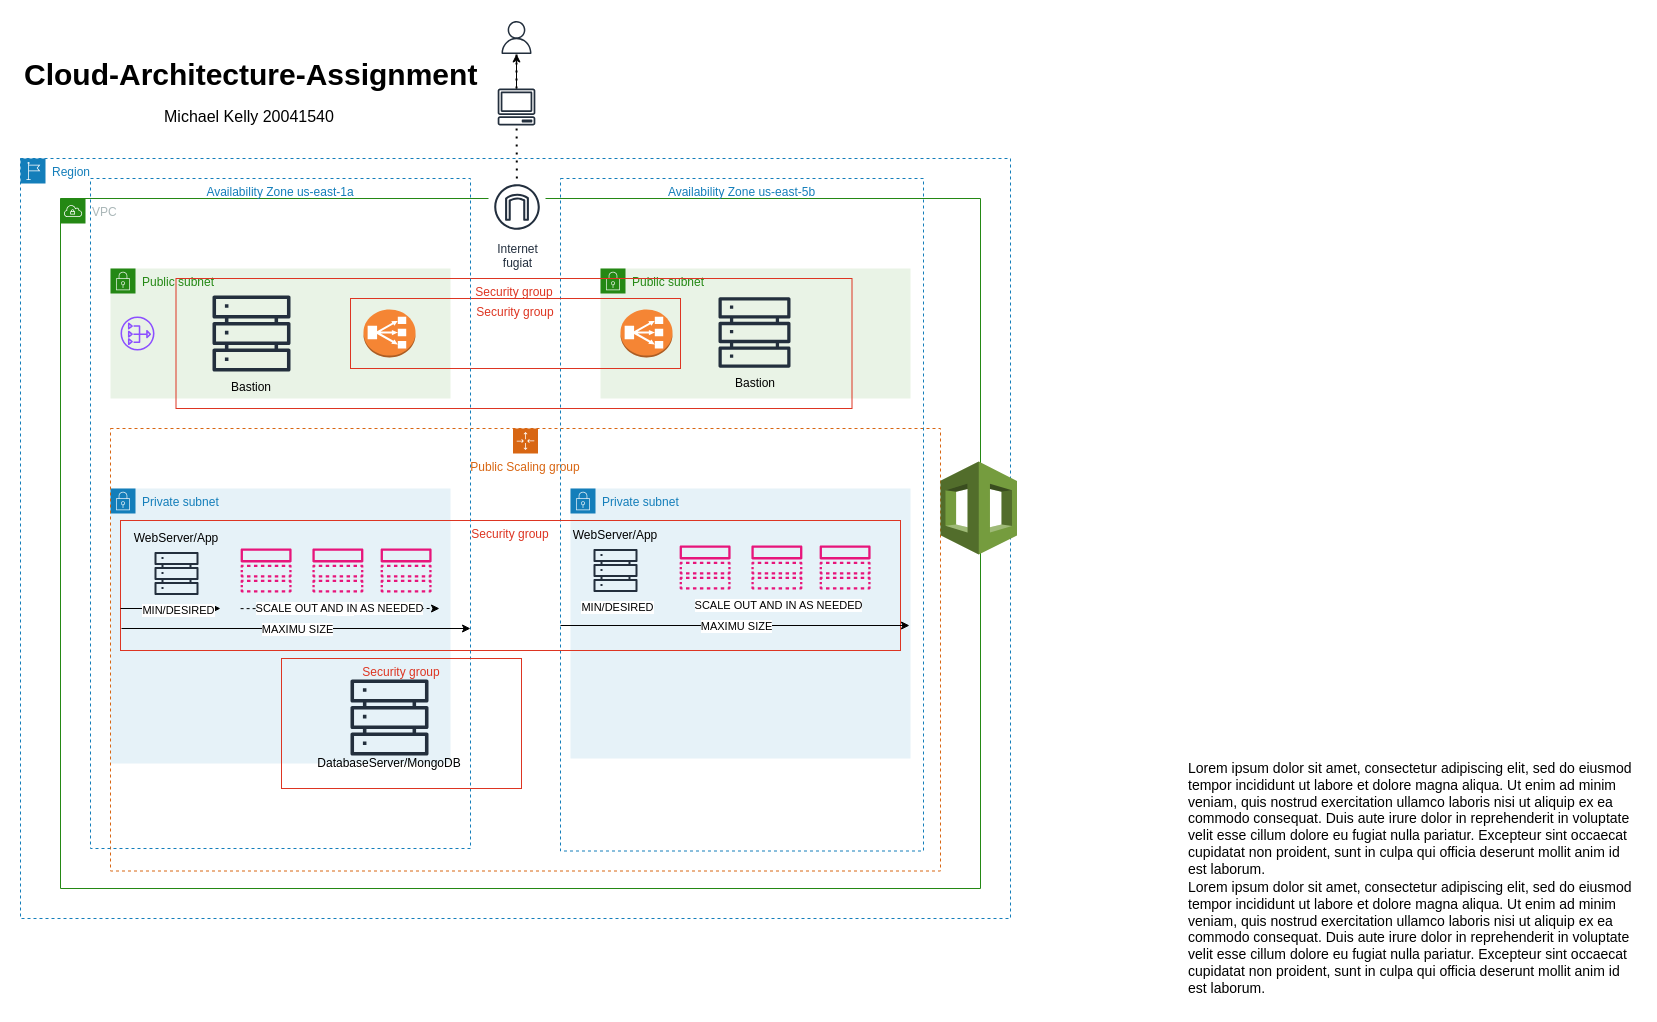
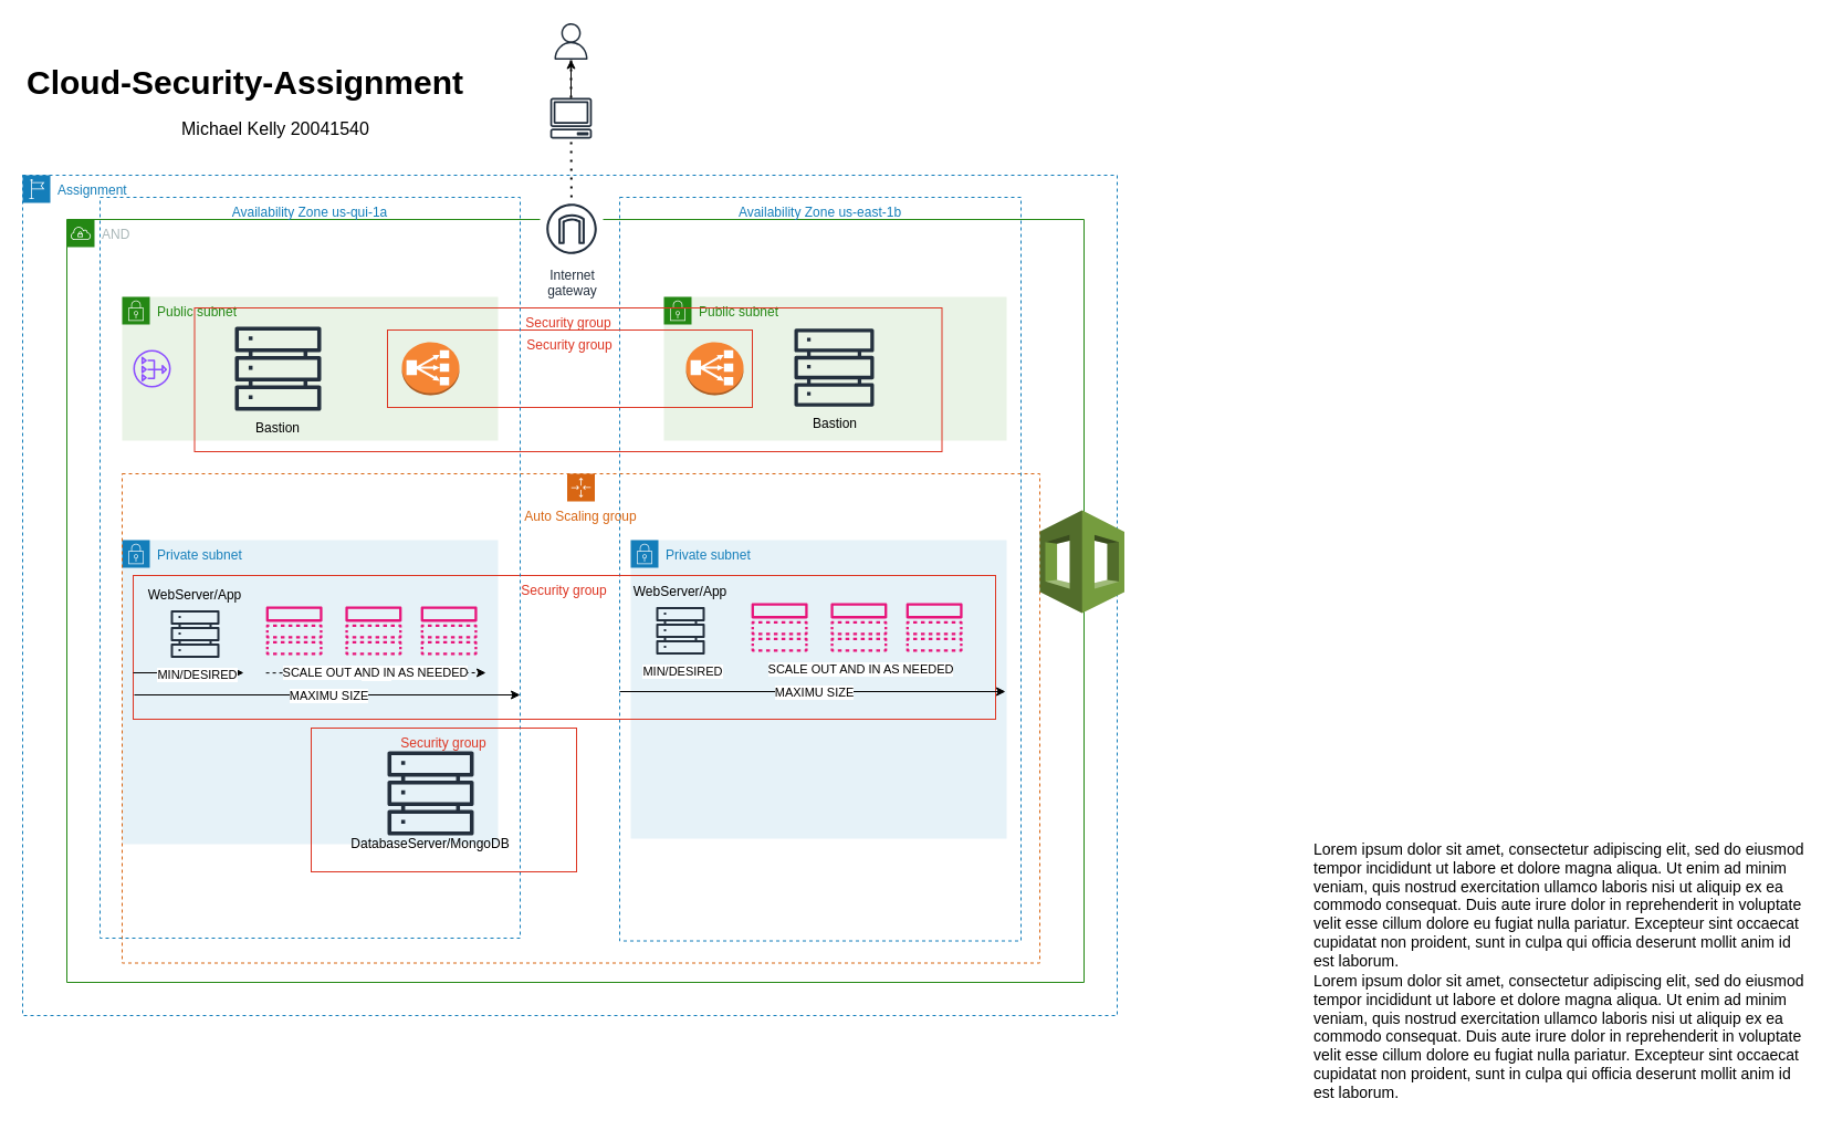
- <mxCell id="2" value="Cloud-Architecture-Assignment" style="text;html=1;resizable=0;points=[];autosize=1;align=left;verticalAlign=top;spacingTop=-4;fontSize=30;fontStyle=1" parent="1" vertex="1"><mxGeometry x="22" y="53.5" width="480" height="40" as="geometry" /></mxCell>
+ <mxCell id="2" value="Cloud-Security-Assignment" style="text;html=1;resizable=0;points=[];autosize=1;align=left;verticalAlign=top;spacingTop=-4;fontSize=30;fontStyle=1" parent="1" vertex="1"><mxGeometry x="22" y="53.5" width="480" height="40" as="geometry" /></mxCell>
- <mxCell id="6" value="Region" style="points=[[0,0],[0.25,0],[0.5,0],[0.75,0],[1,0],[1,0.25],[1,0.5],[1,0.75],[1,1],[0.75,1],[0.5,1],[0.25,1],[0,1],[0,0.75],[0,0.5],[0,0.25]];outlineConnect=0;gradientColor=none;html=1;whiteSpace=wrap;fontSize=12;fontStyle=0;container=1;pointerEvents=0;collapsible=0;recursiveResize=0;shape=mxgraph.aws4.group;grIcon=mxgraph.aws4.group_region;strokeColor=#147EBA;fillColor=none;verticalAlign=top;align=left;spacingLeft=30;fontColor=#147EBA;dashed=1;" parent="1" vertex="1"><mxGeometry x="20" y="158" width="990" height="760" as="geometry" /></mxCell>
+ <mxCell id="6" value="Assignment" style="points=[[0,0],[0.25,0],[0.5,0],[0.75,0],[1,0],[1,0.25],[1,0.5],[1,0.75],[1,1],[0.75,1],[0.5,1],[0.25,1],[0,1],[0,0.75],[0,0.5],[0,0.25]];outlineConnect=0;gradientColor=none;html=1;whiteSpace=wrap;fontSize=12;fontStyle=0;container=1;pointerEvents=0;collapsible=0;recursiveResize=0;shape=mxgraph.aws4.group;grIcon=mxgraph.aws4.group_region;strokeColor=#147EBA;fillColor=none;verticalAlign=top;align=left;spacingLeft=30;fontColor=#147EBA;dashed=1;" parent="1" vertex="1"><mxGeometry x="20" y="158" width="990" height="760" as="geometry" /></mxCell>
- <mxCell id="31" value="Availability Zone us-east-1a" style="fillColor=none;strokeColor=#147EBA;dashed=1;verticalAlign=top;fontStyle=0;fontColor=#147EBA;whiteSpace=wrap;html=1;" parent="6" vertex="1"><mxGeometry x="70" y="20" width="380" height="670" as="geometry" /></mxCell>
+ <mxCell id="31" value="Availability Zone us-qui-1a" style="fillColor=none;strokeColor=#147EBA;dashed=1;verticalAlign=top;fontStyle=0;fontColor=#147EBA;whiteSpace=wrap;html=1;" parent="6" vertex="1"><mxGeometry x="70" y="20" width="380" height="670" as="geometry" /></mxCell>
- <mxCell id="15" value="Availability Zone us-east-5b" style="fillColor=none;strokeColor=#147EBA;dashed=1;verticalAlign=top;fontStyle=0;fontColor=#147EBA;whiteSpace=wrap;html=1;" parent="14" vertex="1"><mxGeometry x="450" y="-250" width="363" height="672.5" as="geometry" /></mxCell>
+ <mxCell id="15" value="Availability Zone us-east-1b" style="fillColor=none;strokeColor=#147EBA;dashed=1;verticalAlign=top;fontStyle=0;fontColor=#147EBA;whiteSpace=wrap;html=1;" parent="14" vertex="1"><mxGeometry x="450" y="-250" width="363" height="672.5" as="geometry" /></mxCell>
- <mxCell id="7" value="VPC" style="points=[[0,0],[0.25,0],[0.5,0],[0.75,0],[1,0],[1,0.25],[1,0.5],[1,0.75],[1,1],[0.75,1],[0.5,1],[0.25,1],[0,1],[0,0.75],[0,0.5],[0,0.25]];outlineConnect=0;gradientColor=none;html=1;whiteSpace=wrap;fontSize=12;fontStyle=0;container=1;pointerEvents=0;collapsible=0;recursiveResize=0;shape=mxgraph.aws4.group;grIcon=mxgraph.aws4.group_vpc;strokeColor=#248814;fillColor=none;verticalAlign=top;align=left;spacingLeft=30;fontColor=#AAB7B8;dashed=0;" parent="6" vertex="1"><mxGeometry x="40" y="40" width="920" height="690" as="geometry" /></mxCell>
+ <mxCell id="7" value="AND" style="points=[[0,0],[0.25,0],[0.5,0],[0.75,0],[1,0],[1,0.25],[1,0.5],[1,0.75],[1,1],[0.75,1],[0.5,1],[0.25,1],[0,1],[0,0.75],[0,0.5],[0,0.25]];outlineConnect=0;gradientColor=none;html=1;whiteSpace=wrap;fontSize=12;fontStyle=0;container=1;pointerEvents=0;collapsible=0;recursiveResize=0;shape=mxgraph.aws4.group;grIcon=mxgraph.aws4.group_vpc;strokeColor=#248814;fillColor=none;verticalAlign=top;align=left;spacingLeft=30;fontColor=#AAB7B8;dashed=0;" parent="6" vertex="1"><mxGeometry x="40" y="40" width="920" height="690" as="geometry" /></mxCell>
- <mxCell id="26" value="Internet&#10;fugiat" style="sketch=0;outlineConnect=0;fontColor=#232F3E;gradientColor=none;strokeColor=#232F3E;fillColor=#ffffff;dashed=0;verticalLabelPosition=bottom;verticalAlign=top;align=center;html=1;fontSize=12;fontStyle=0;aspect=fixed;shape=mxgraph.aws4.resourceIcon;resIcon=mxgraph.aws4.internet_gateway;" vertex="1" parent="7"><mxGeometry x="428" y="-20" width="57" height="57" as="geometry" /></mxCell>
+ <mxCell id="26" value="Internet&#10;gateway" style="sketch=0;outlineConnect=0;fontColor=#232F3E;gradientColor=none;strokeColor=#232F3E;fillColor=#ffffff;dashed=0;verticalLabelPosition=bottom;verticalAlign=top;align=center;html=1;fontSize=12;fontStyle=0;aspect=fixed;shape=mxgraph.aws4.resourceIcon;resIcon=mxgraph.aws4.internet_gateway;" vertex="1" parent="7"><mxGeometry x="428" y="-20" width="57" height="57" as="geometry" /></mxCell>
- <mxCell id="14" value="Public Scaling group" style="points=[[0,0],[0.25,0],[0.5,0],[0.75,0],[1,0],[1,0.25],[1,0.5],[1,0.75],[1,1],[0.75,1],[0.5,1],[0.25,1],[0,1],[0,0.75],[0,0.5],[0,0.25]];outlineConnect=0;gradientColor=none;html=1;whiteSpace=wrap;fontSize=12;fontStyle=0;container=1;pointerEvents=0;collapsible=0;recursiveResize=0;shape=mxgraph.aws4.groupCenter;grIcon=mxgraph.aws4.group_auto_scaling_group;grStroke=1;strokeColor=#D86613;fillColor=none;verticalAlign=top;align=center;fontColor=#D86613;dashed=1;spacingTop=25;" parent="7" vertex="1"><mxGeometry x="50" y="230" width="830" height="442.5" as="geometry" /></mxCell>
+ <mxCell id="14" value="Auto Scaling group" style="points=[[0,0],[0.25,0],[0.5,0],[0.75,0],[1,0],[1,0.25],[1,0.5],[1,0.75],[1,1],[0.75,1],[0.5,1],[0.25,1],[0,1],[0,0.75],[0,0.5],[0,0.25]];outlineConnect=0;gradientColor=none;html=1;whiteSpace=wrap;fontSize=12;fontStyle=0;container=1;pointerEvents=0;collapsible=0;recursiveResize=0;shape=mxgraph.aws4.groupCenter;grIcon=mxgraph.aws4.group_auto_scaling_group;grStroke=1;strokeColor=#D86613;fillColor=none;verticalAlign=top;align=center;fontColor=#D86613;dashed=1;spacingTop=25;" parent="7" vertex="1"><mxGeometry x="50" y="230" width="830" height="442.5" as="geometry" /></mxCell>
